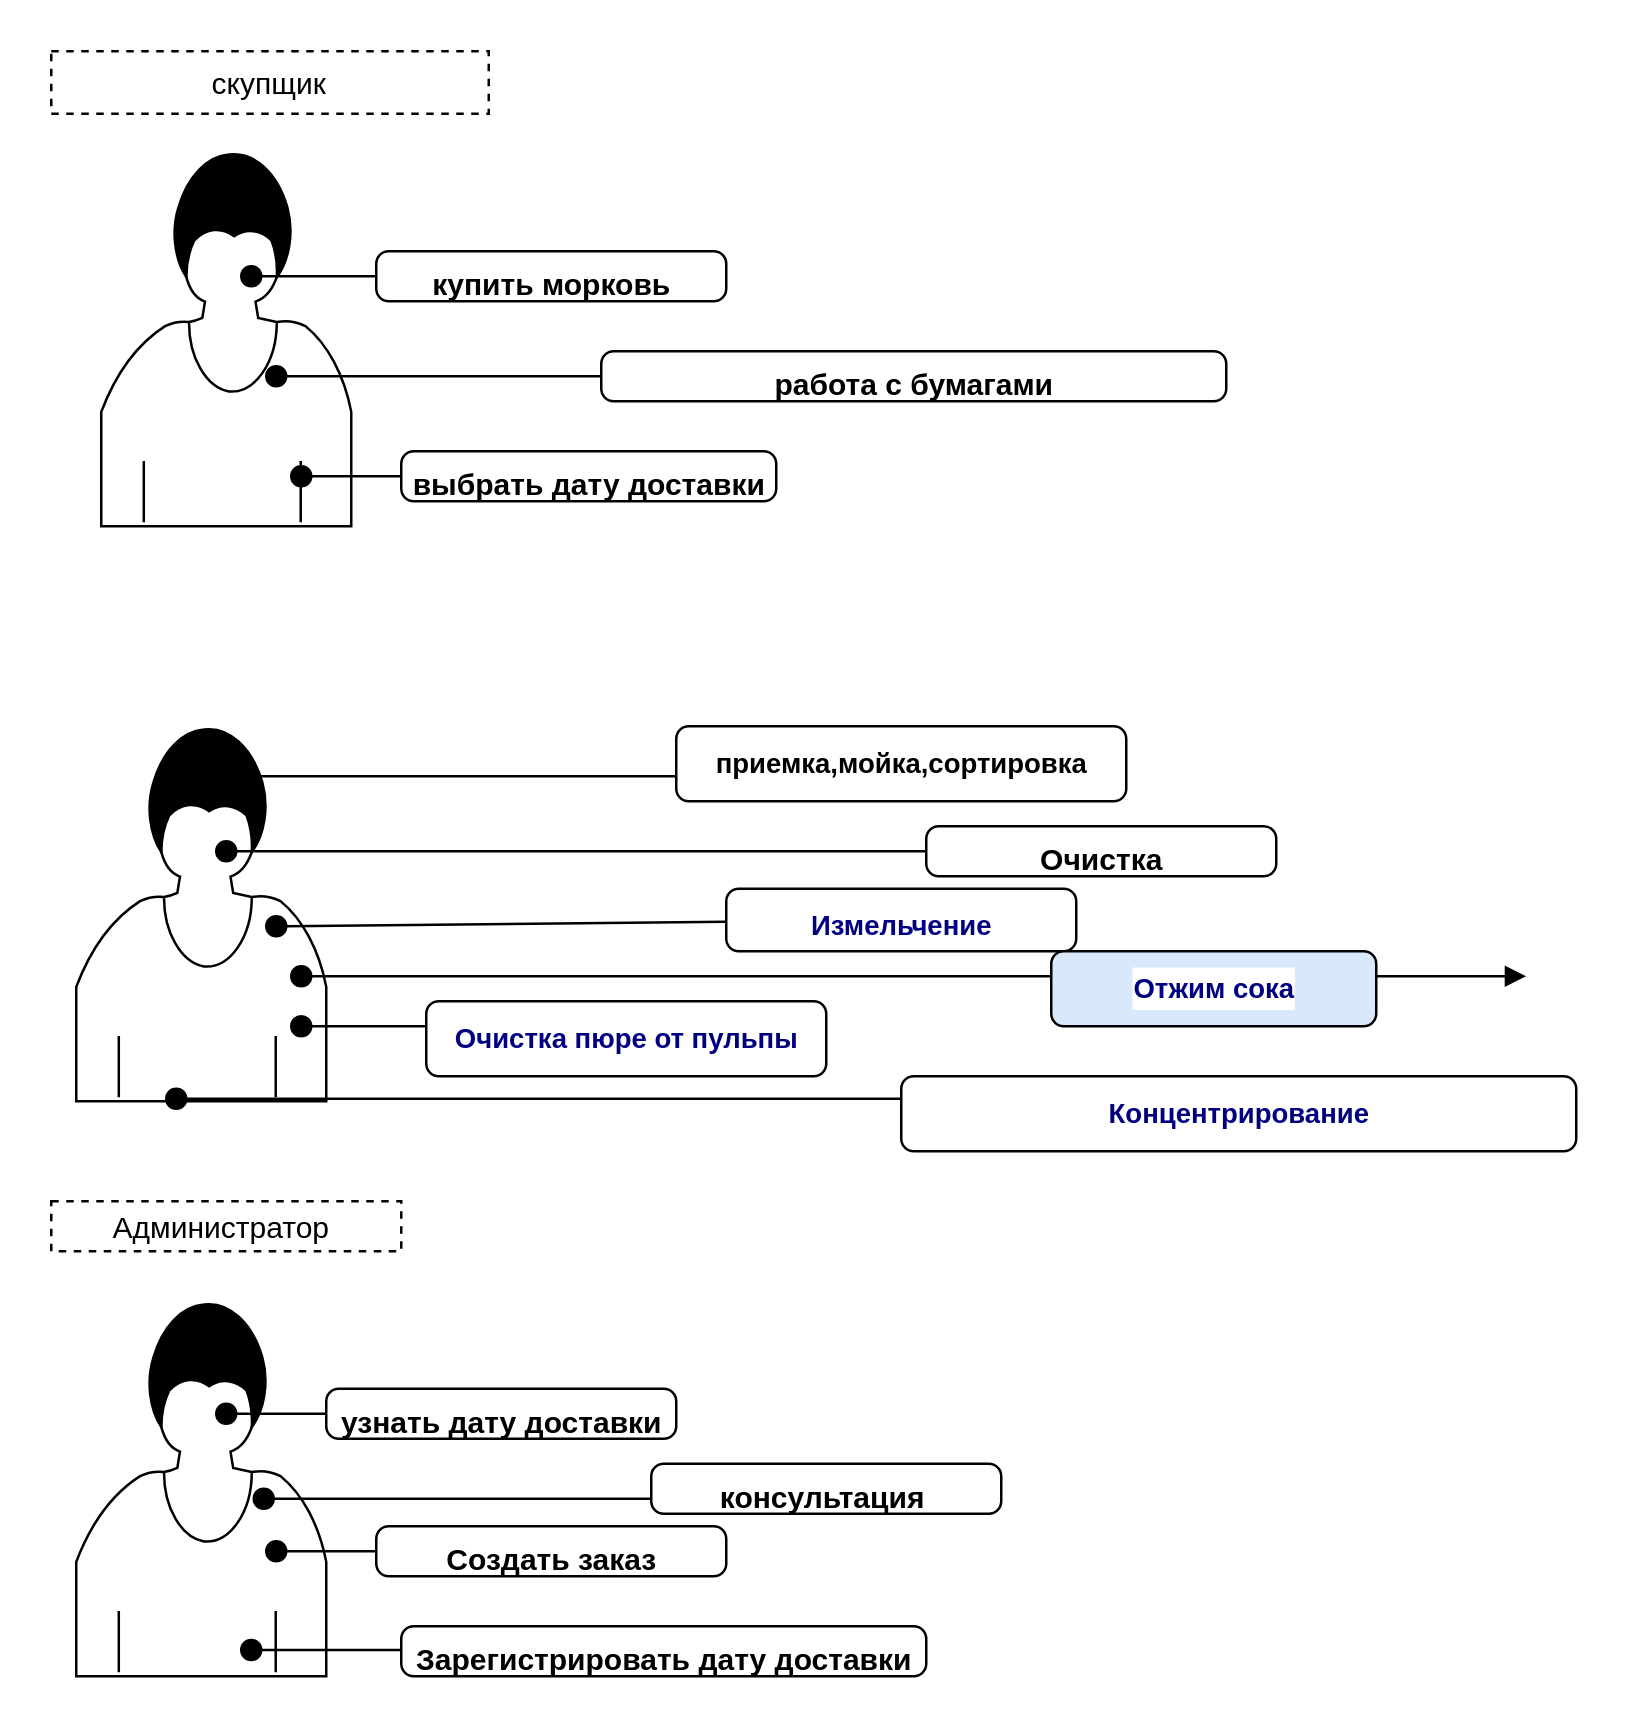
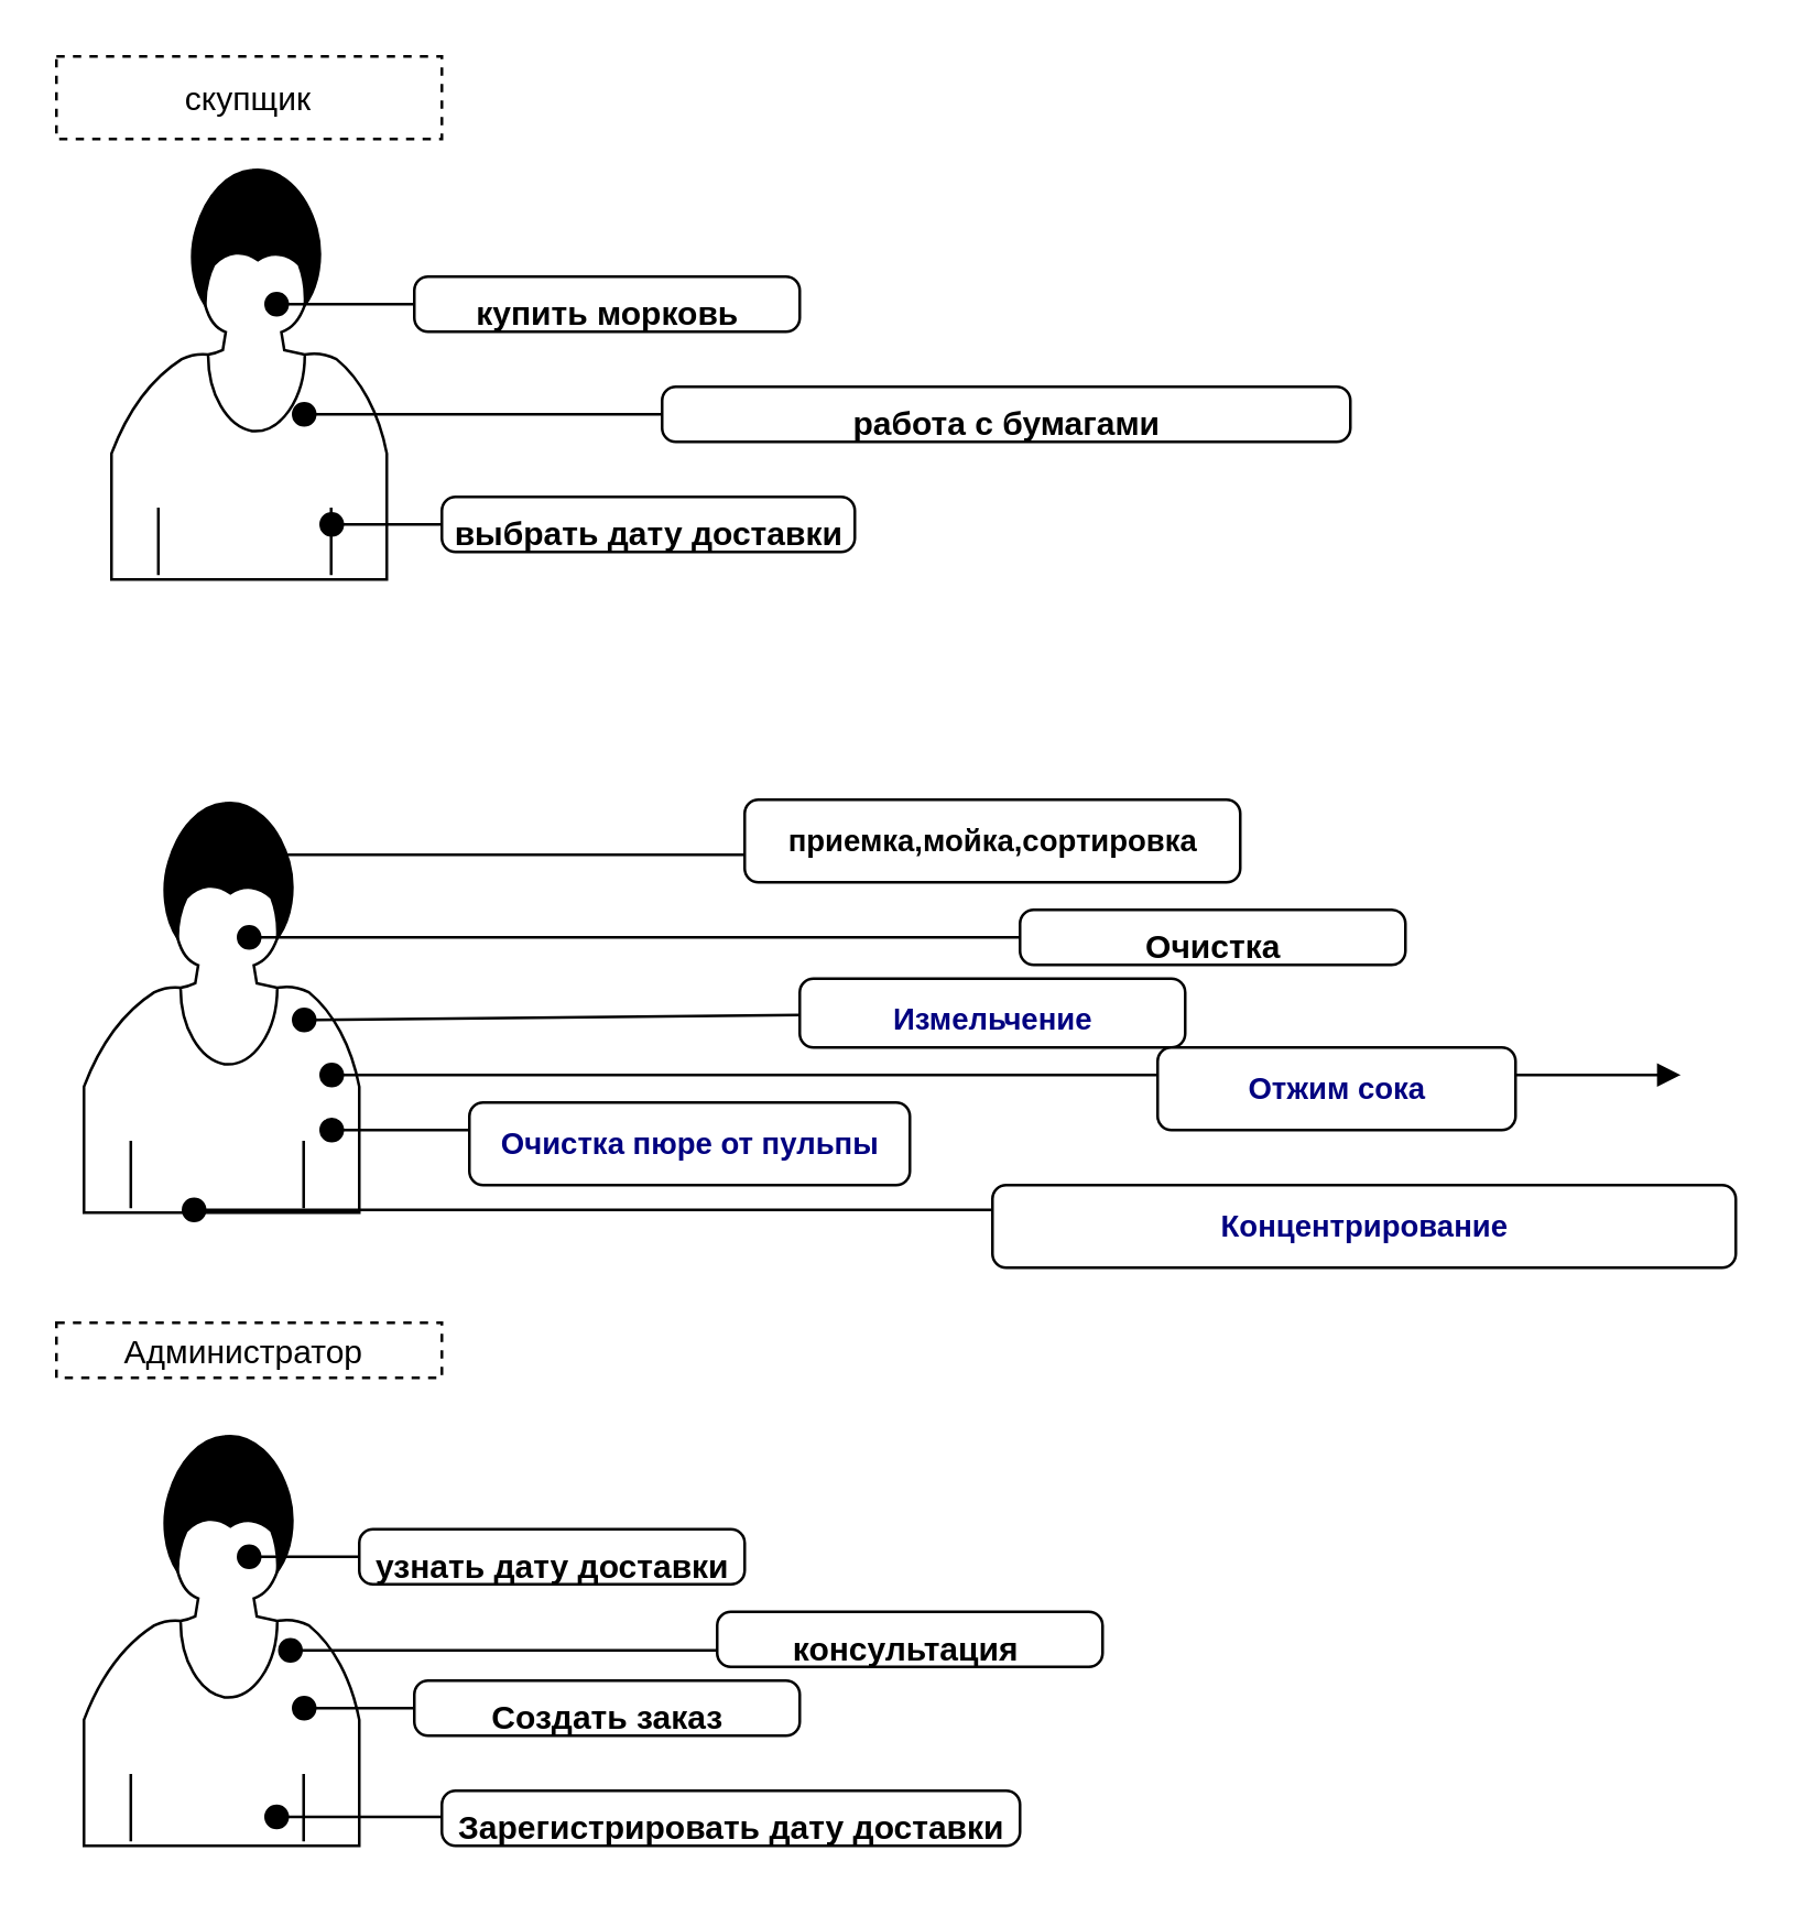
- <mxCell id="12" value="скупщик" style="fontStyle=0;dashed=1;" parent="1" vertex="1"><mxGeometry x="20" y="20" width="175" height="25" as="geometry" /></mxCell>
+ <mxCell id="12" value="скупщик" style="fontStyle=0;dashed=1;" parent="1" vertex="1"><mxGeometry x="20" y="20" width="140" height="30" as="geometry" /></mxCell>
- <mxCell id="32" value="&lt;h4 style=&quot;margin: 0px; padding: 0px; font-weight: normal; font-family: Helvetica, Arial, sans-serif; font-size: 11px; text-align: start; background-color: rgb(255, 255, 255); line-height: 1.5;&quot;&gt;&lt;strong&gt;&lt;strong&gt;&lt;strong&gt;&lt;strong&gt;&lt;strong&gt;&lt;strong&gt;&lt;strong&gt;&lt;strong&gt;&lt;span style=&quot;color: rgb(0, 0, 128);&quot;&gt;Отжим сока&lt;/span&gt;&lt;/strong&gt;&lt;/strong&gt;&lt;/strong&gt;&lt;/strong&gt;&lt;/strong&gt;&lt;/strong&gt;&lt;/strong&gt;&lt;/strong&gt;&lt;/h4&gt;" style="html=1;align=center;verticalAlign=top;rounded=1;absoluteArcSize=1;arcSize=10;dashed=0;fontStyle=1;fillColor=#dae8fc;" parent="1" vertex="1"><mxGeometry x="420" y="380" width="130" height="30" as="geometry" /></mxCell>
+ <mxCell id="32" value="&lt;h4 style=&quot;margin: 0px; padding: 0px; font-weight: normal; font-family: Helvetica, Arial, sans-serif; font-size: 11px; text-align: start; background-color: rgb(255, 255, 255); line-height: 1.5;&quot;&gt;&lt;strong&gt;&lt;strong&gt;&lt;strong&gt;&lt;strong&gt;&lt;strong&gt;&lt;strong&gt;&lt;strong&gt;&lt;strong&gt;&lt;span style=&quot;color: rgb(0, 0, 128);&quot;&gt;Отжим сока&lt;/span&gt;&lt;/strong&gt;&lt;/strong&gt;&lt;/strong&gt;&lt;/strong&gt;&lt;/strong&gt;&lt;/strong&gt;&lt;/strong&gt;&lt;/strong&gt;&lt;/h4&gt;" style="html=1;align=center;verticalAlign=top;rounded=1;absoluteArcSize=1;arcSize=10;dashed=0;fontStyle=1" parent="1" vertex="1"><mxGeometry x="420" y="380" width="130" height="30" as="geometry" /></mxCell>
